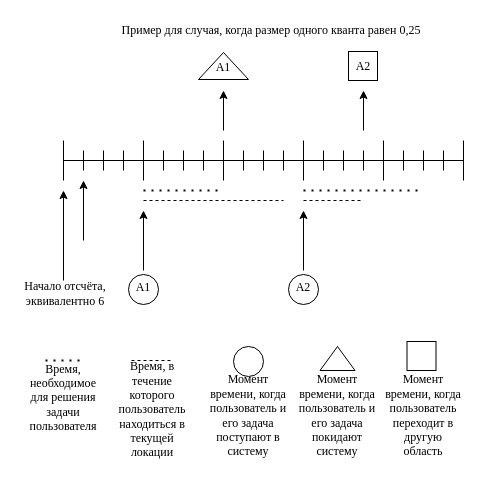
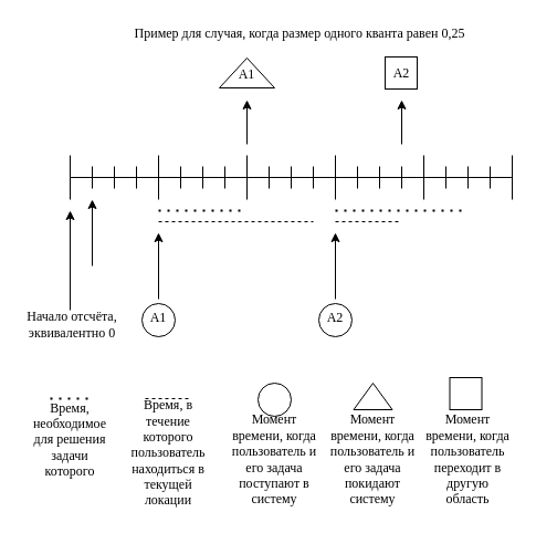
- <mxCell id="53" value="Начало отсчёта, эквивалентно 6" style="text;html=1;strokeColor=none;fillColor=none;align=center;verticalAlign=middle;whiteSpace=wrap;rounded=0;fontFamily=Times New Roman;" vertex="1" parent="1"><mxGeometry x="20" y="265" width="90" height="56" as="geometry" /></mxCell>
+ <mxCell id="53" value="Начало отсчёта, эквивалентно 0" style="text;html=1;strokeColor=none;fillColor=none;align=center;verticalAlign=middle;whiteSpace=wrap;rounded=0;fontFamily=Times New Roman;" vertex="1" parent="1"><mxGeometry x="20" y="265" width="90" height="56" as="geometry" /></mxCell>
- <mxCell id="47" value="Время, необходимое для решения задачи пользователя" style="text;html=1;strokeColor=none;fillColor=none;align=center;verticalAlign=middle;whiteSpace=wrap;rounded=0;fontFamily=Times New Roman;" vertex="1" parent="1"><mxGeometry x="23" y="352" width="80" height="90" as="geometry" /></mxCell>
+ <mxCell id="47" value="Время, необходимое для решения задачи которого" style="text;html=1;strokeColor=none;fillColor=none;align=center;verticalAlign=middle;whiteSpace=wrap;rounded=0;fontFamily=Times New Roman;" vertex="1" parent="1"><mxGeometry x="23" y="352" width="80" height="90" as="geometry" /></mxCell>
